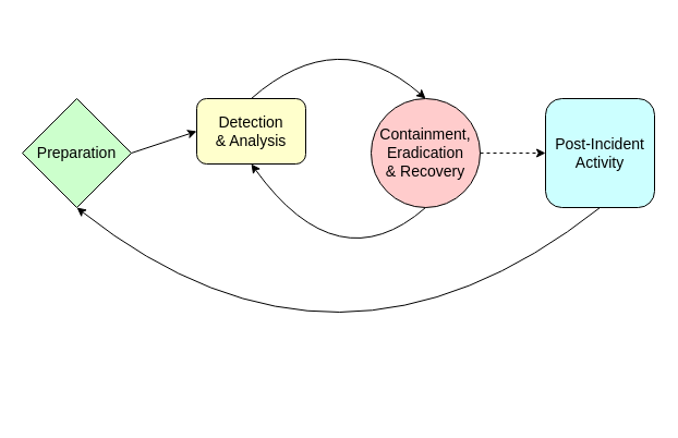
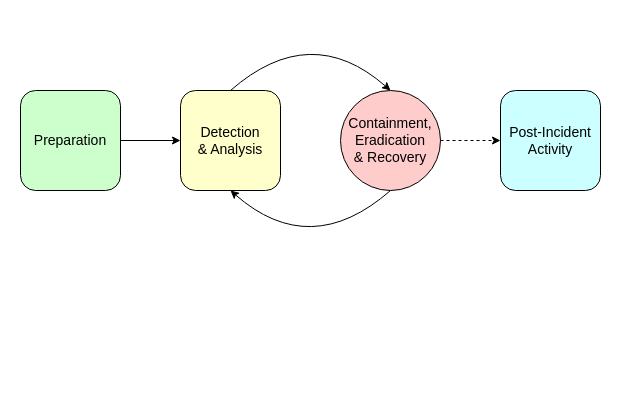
- <mxCell id="3" value="&lt;font style=&quot;font-size: 14px&quot;&gt;Detection&lt;br&gt;&amp;amp; Analysis&lt;br&gt;&lt;/font&gt;" style="rounded=1;whiteSpace=wrap;html=1;fillColor=#FFFFCC;strokeColor=#000000;" vertex="1" parent="1"><mxGeometry x="180" y="90" width="100" height="60" as="geometry" /></mxCell>
+ <mxCell id="3" value="&lt;font style=&quot;font-size: 14px&quot;&gt;Detection&lt;br&gt;&amp;amp; Analysis&lt;br&gt;&lt;/font&gt;" style="rounded=1;whiteSpace=wrap;html=1;fillColor=#FFFFCC;strokeColor=#000000;" vertex="1" parent="1"><mxGeometry x="180" y="90" width="100" height="100" as="geometry" /></mxCell>
- <mxCell id="2" value="&lt;font style=&quot;font-size: 14px&quot;&gt;Preparation&lt;/font&gt;" style="rhombus;whiteSpace=wrap;html=1;fillColor=#CCFFCC;strokeColor=#000000;" vertex="1" parent="1"><mxGeometry x="20" y="90" width="100" height="100" as="geometry" /></mxCell>
+ <mxCell id="2" value="&lt;font style=&quot;font-size: 14px&quot;&gt;Preparation&lt;/font&gt;" style="rounded=1;whiteSpace=wrap;html=1;fillColor=#CCFFCC;strokeColor=#000000;" vertex="1" parent="1"><mxGeometry x="20" y="90" width="100" height="100" as="geometry" /></mxCell>
- <mxCell id="10" value="" style="curved=1;endArrow=classic;html=1;rounded=0;fontSize=14;exitX=0.5;exitY=1;exitDx=0;exitDy=0;entryX=0.5;entryY=1;entryDx=0;entryDy=0;" edge="1" parent="1" source="5" target="2"><mxGeometry width="50" height="50" relative="1" as="geometry"><mxPoint x="420" y="200" as="sourcePoint" /><mxPoint x="250" y="200" as="targetPoint" /><Array as="points"><mxPoint x="310" y="380" /></Array></mxGeometry></mxCell>
